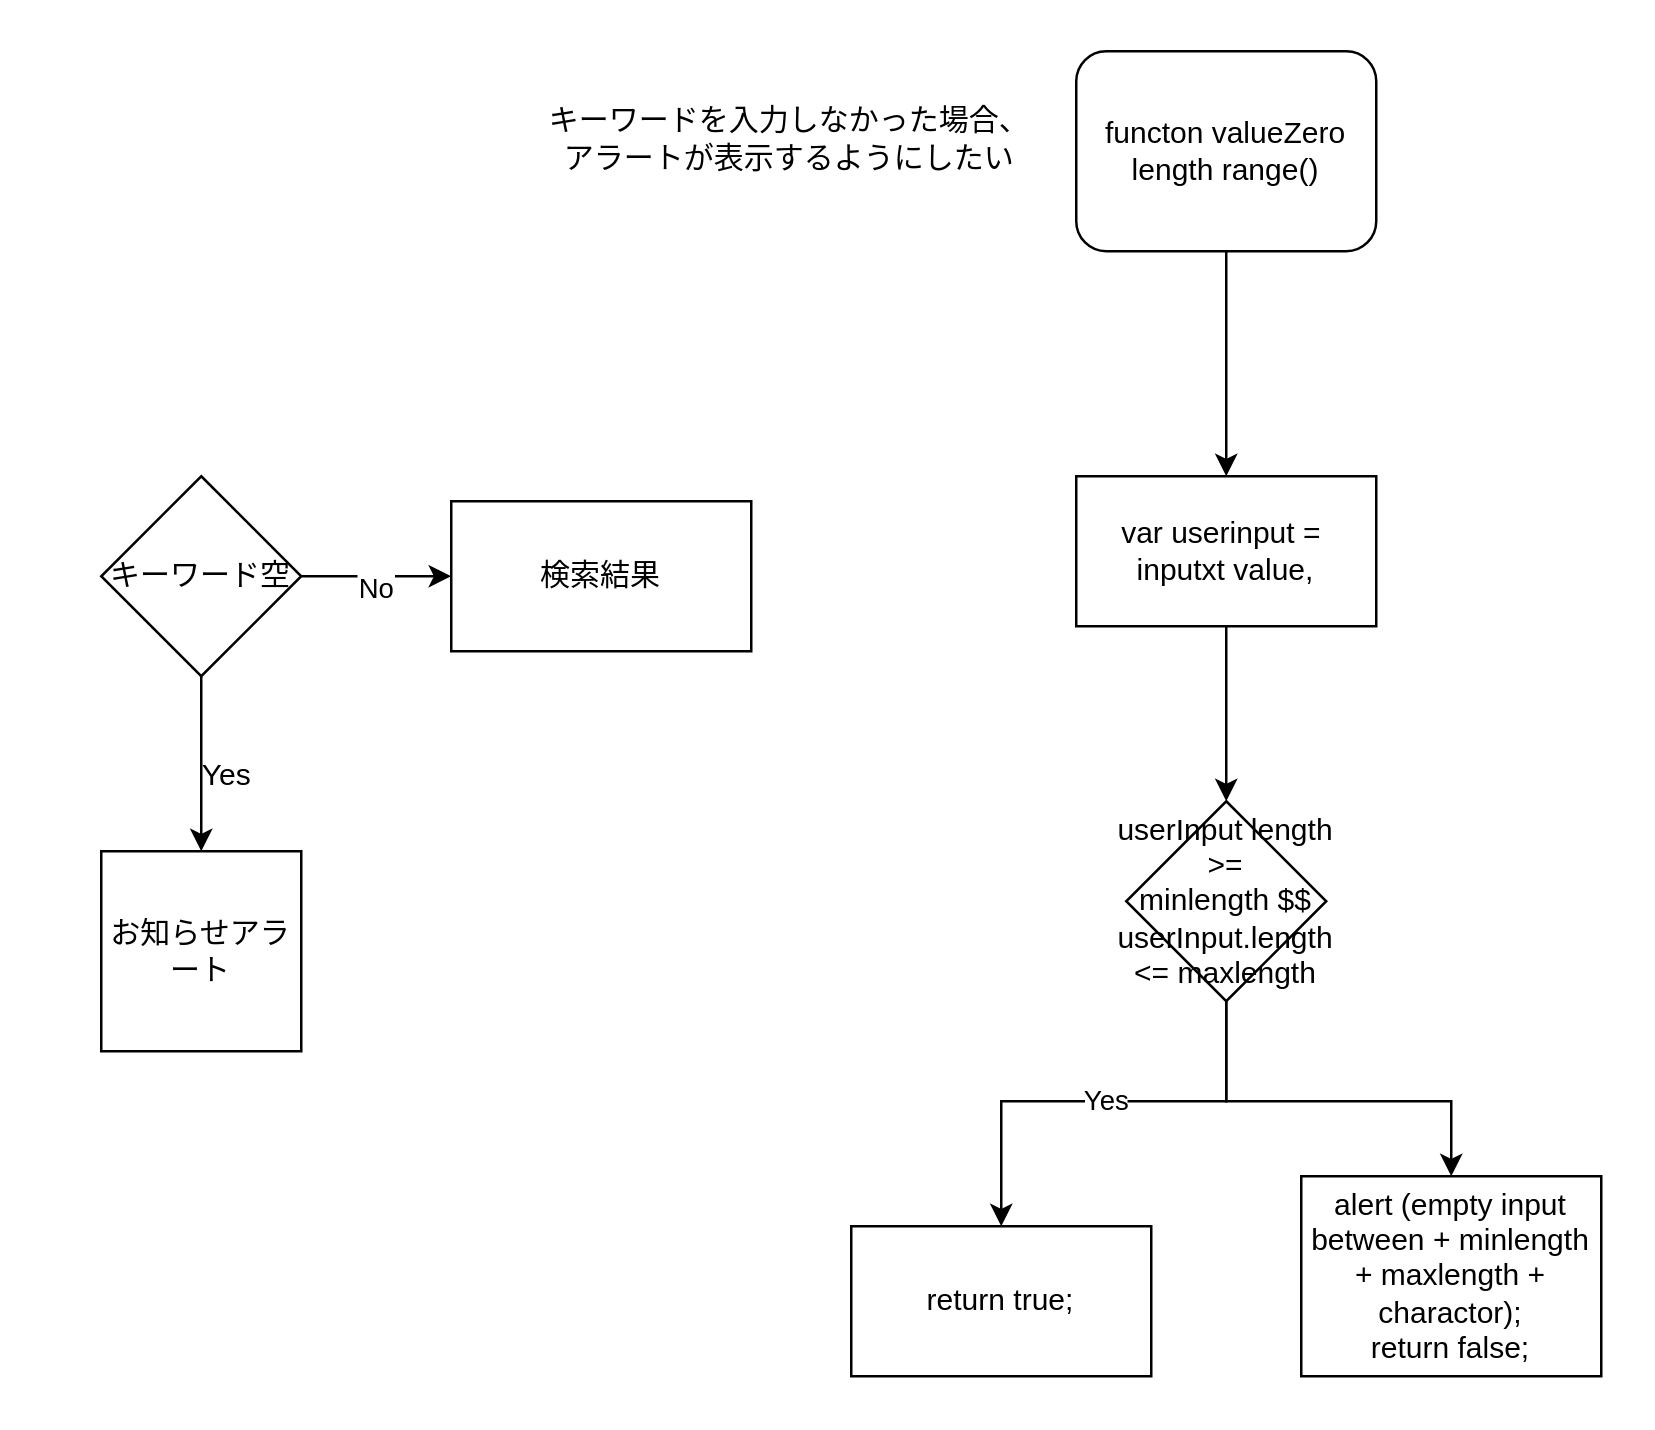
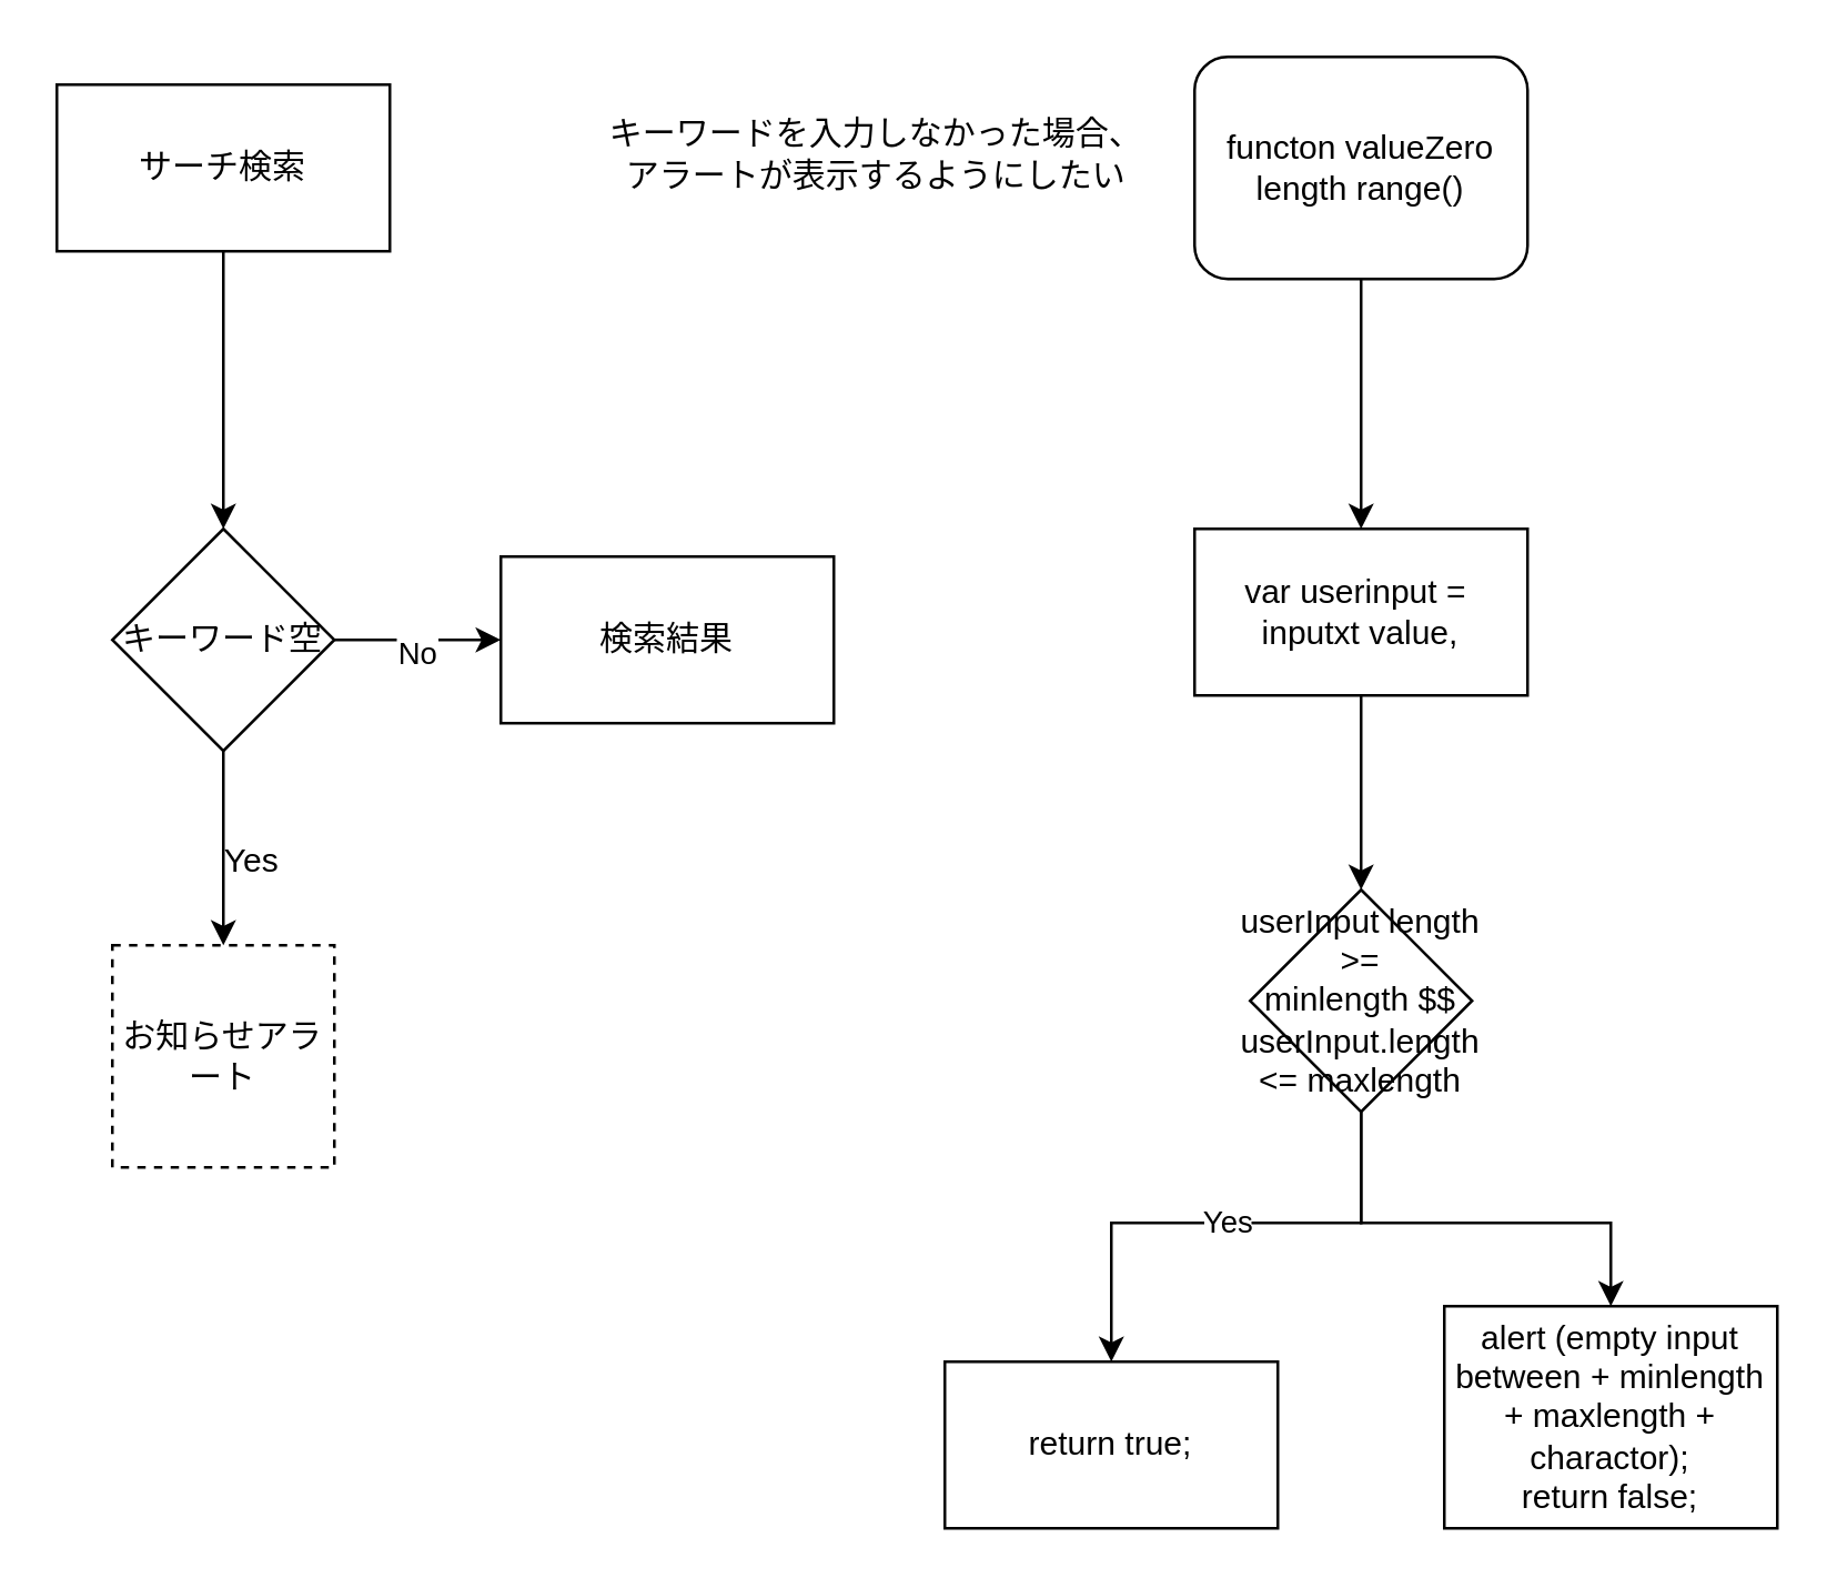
+ <mxCell id="3" value="サーチ検索" style="rounded=0;whiteSpace=wrap;html=1;" parent="1" vertex="1"><mxGeometry x="20" y="30" width="120" height="60" as="geometry" /></mxCell>
+ <mxCell id="2" value="" style="edgeStyle=orthogonalEdgeStyle;rounded=0;orthogonalLoop=1;jettySize=auto;html=1;" parent="1" source="3" target="8" edge="1"><mxGeometry relative="1" as="geometry" /></mxCell>
- <mxCell id="4" value="お知らせアラート" style="whiteSpace=wrap;html=1;aspect=fixed;" parent="1" vertex="1"><mxGeometry x="40" y="340" width="80" height="80" as="geometry" /></mxCell>
+ <mxCell id="4" value="お知らせアラート" style="whiteSpace=wrap;html=1;aspect=fixed;dashed=1;" parent="1" vertex="1"><mxGeometry x="40" y="340" width="80" height="80" as="geometry" /></mxCell>
